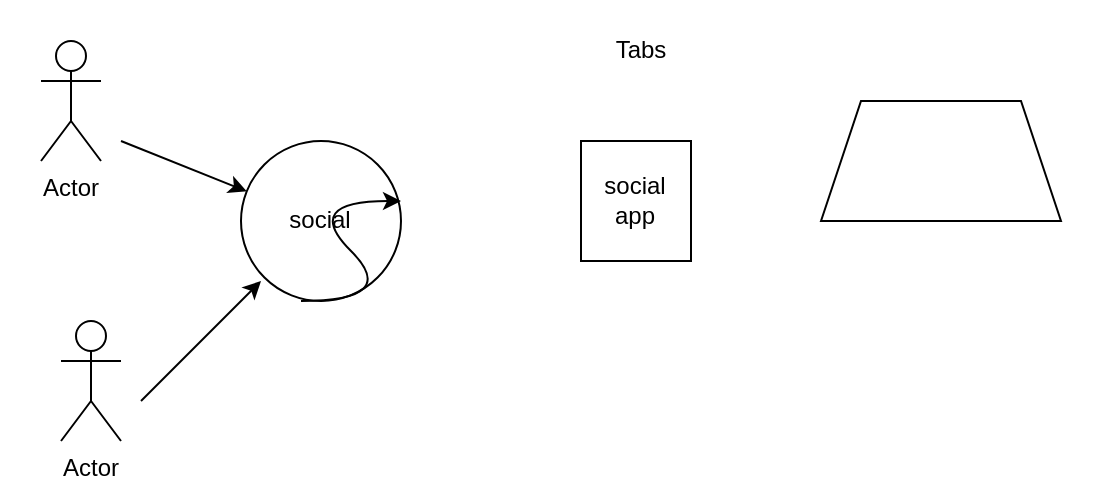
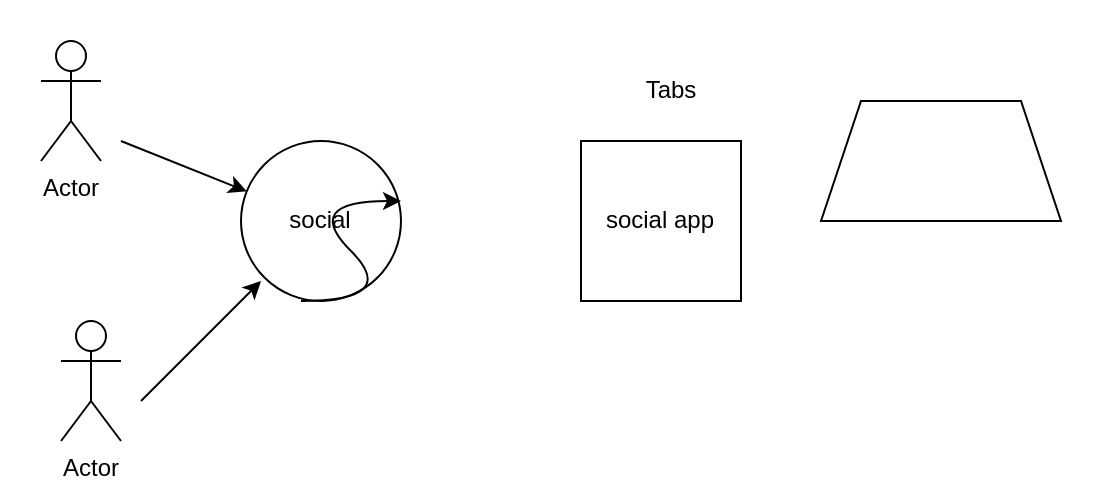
- <mxCell id="8" value="Tabs" style="text;html=1;align=center;verticalAlign=middle;resizable=0;points=[];autosize=1;strokeColor=none;fillColor=none;" parent="1" vertex="1"><mxGeometry x="295" y="10" width="50" height="30" as="geometry" /></mxCell>
+ <mxCell id="8" value="Tabs" style="text;html=1;align=center;verticalAlign=middle;resizable=0;points=[];autosize=1;strokeColor=none;fillColor=none;" parent="1" vertex="1"><mxGeometry x="310" y="30" width="50" height="30" as="geometry" /></mxCell>
- <mxCell id="2" value="social app" style="whiteSpace=wrap;html=1;aspect=fixed;" parent="1" vertex="1"><mxGeometry x="290" y="70" width="55" height="60" as="geometry" /></mxCell>
+ <mxCell id="2" value="social app" style="whiteSpace=wrap;html=1;aspect=fixed;" parent="1" vertex="1"><mxGeometry x="290" y="70" width="80" height="80" as="geometry" /></mxCell>
